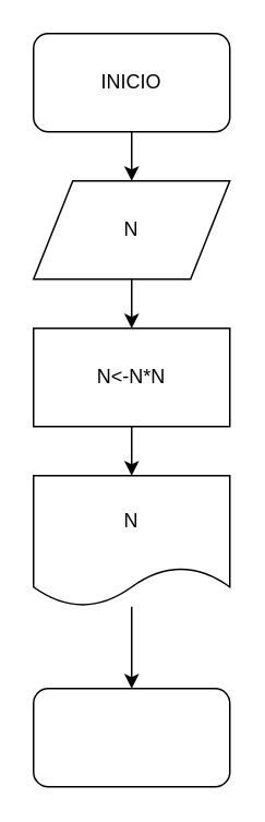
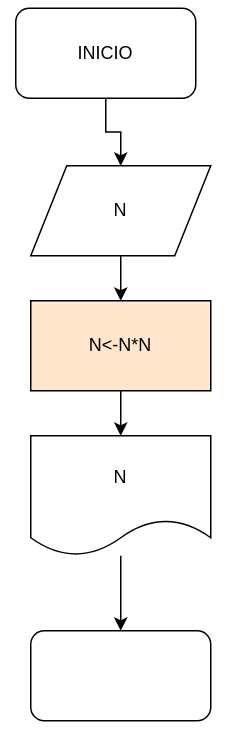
- <mxCell id="3" value="INICIO" style="rounded=1;whiteSpace=wrap;html=1;" vertex="1" parent="1"><mxGeometry x="20" y="20" width="120" height="60" as="geometry" /></mxCell>
+ <mxCell id="3" value="INICIO" style="rounded=1;whiteSpace=wrap;html=1;" vertex="1" parent="1"><mxGeometry x="10" y="5" width="120" height="60" as="geometry" /></mxCell>
- <mxCell id="7" value="N&amp;lt;-N*N" style="rounded=0;whiteSpace=wrap;html=1;" vertex="1" parent="1"><mxGeometry x="20" y="200" width="120" height="60" as="geometry" /></mxCell>
+ <mxCell id="7" value="N&amp;lt;-N*N" style="rounded=0;whiteSpace=wrap;html=1;fillColor=#ffe6cc;" vertex="1" parent="1"><mxGeometry x="20" y="200" width="120" height="60" as="geometry" /></mxCell>
